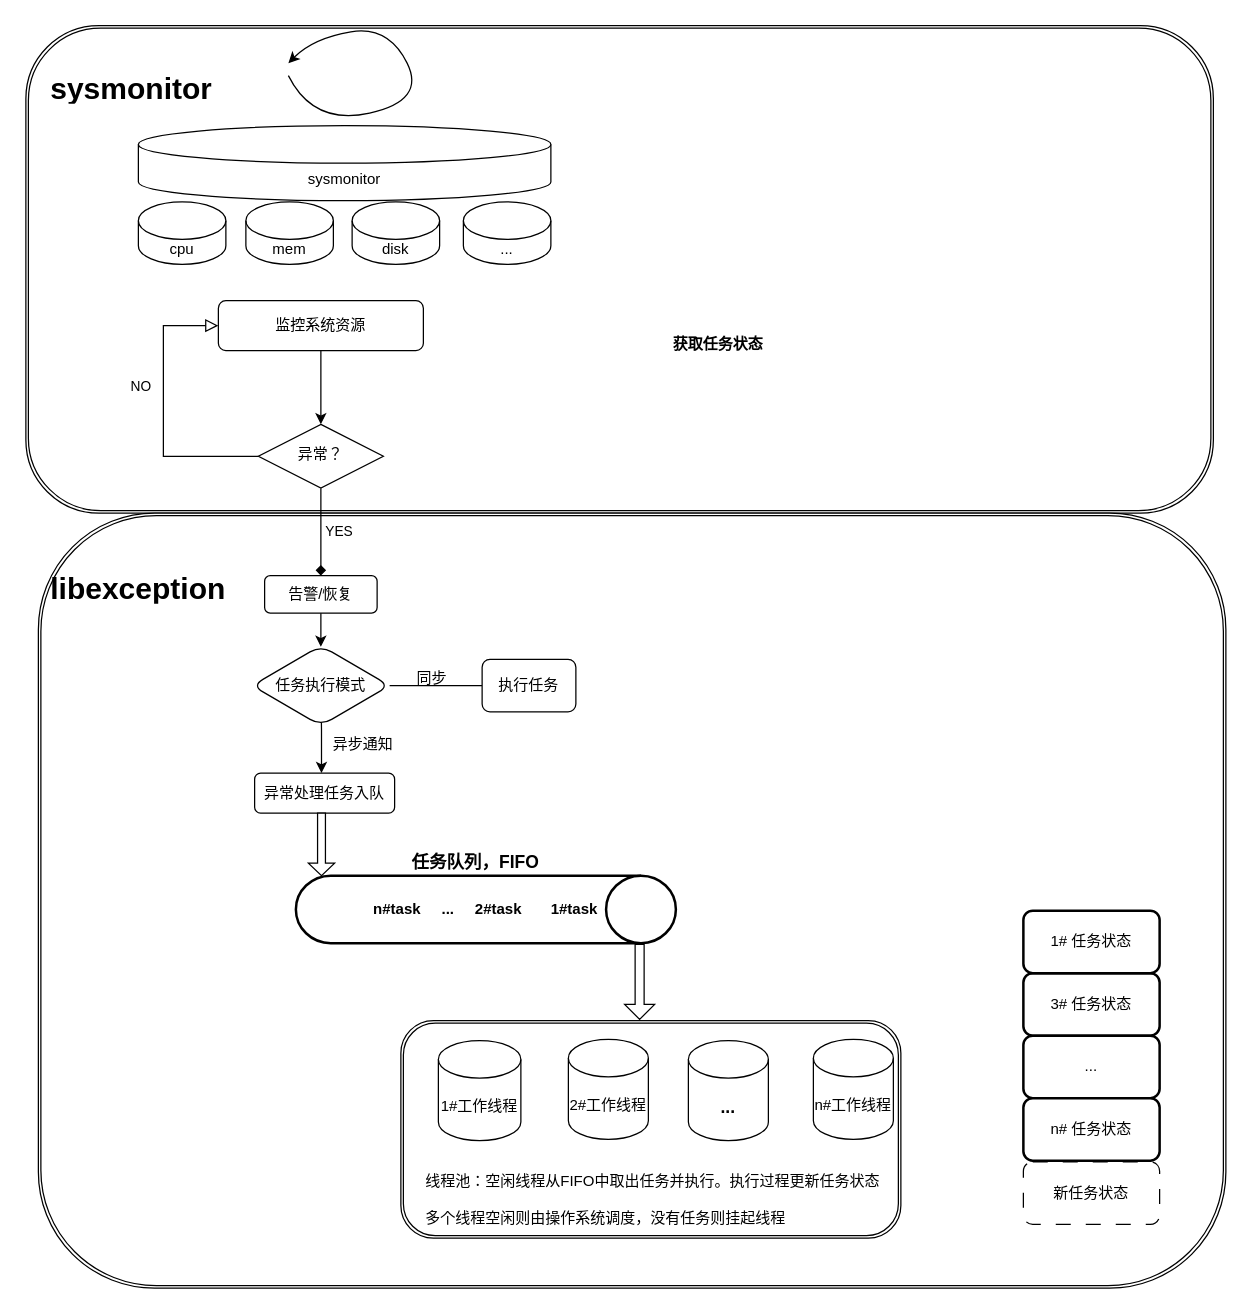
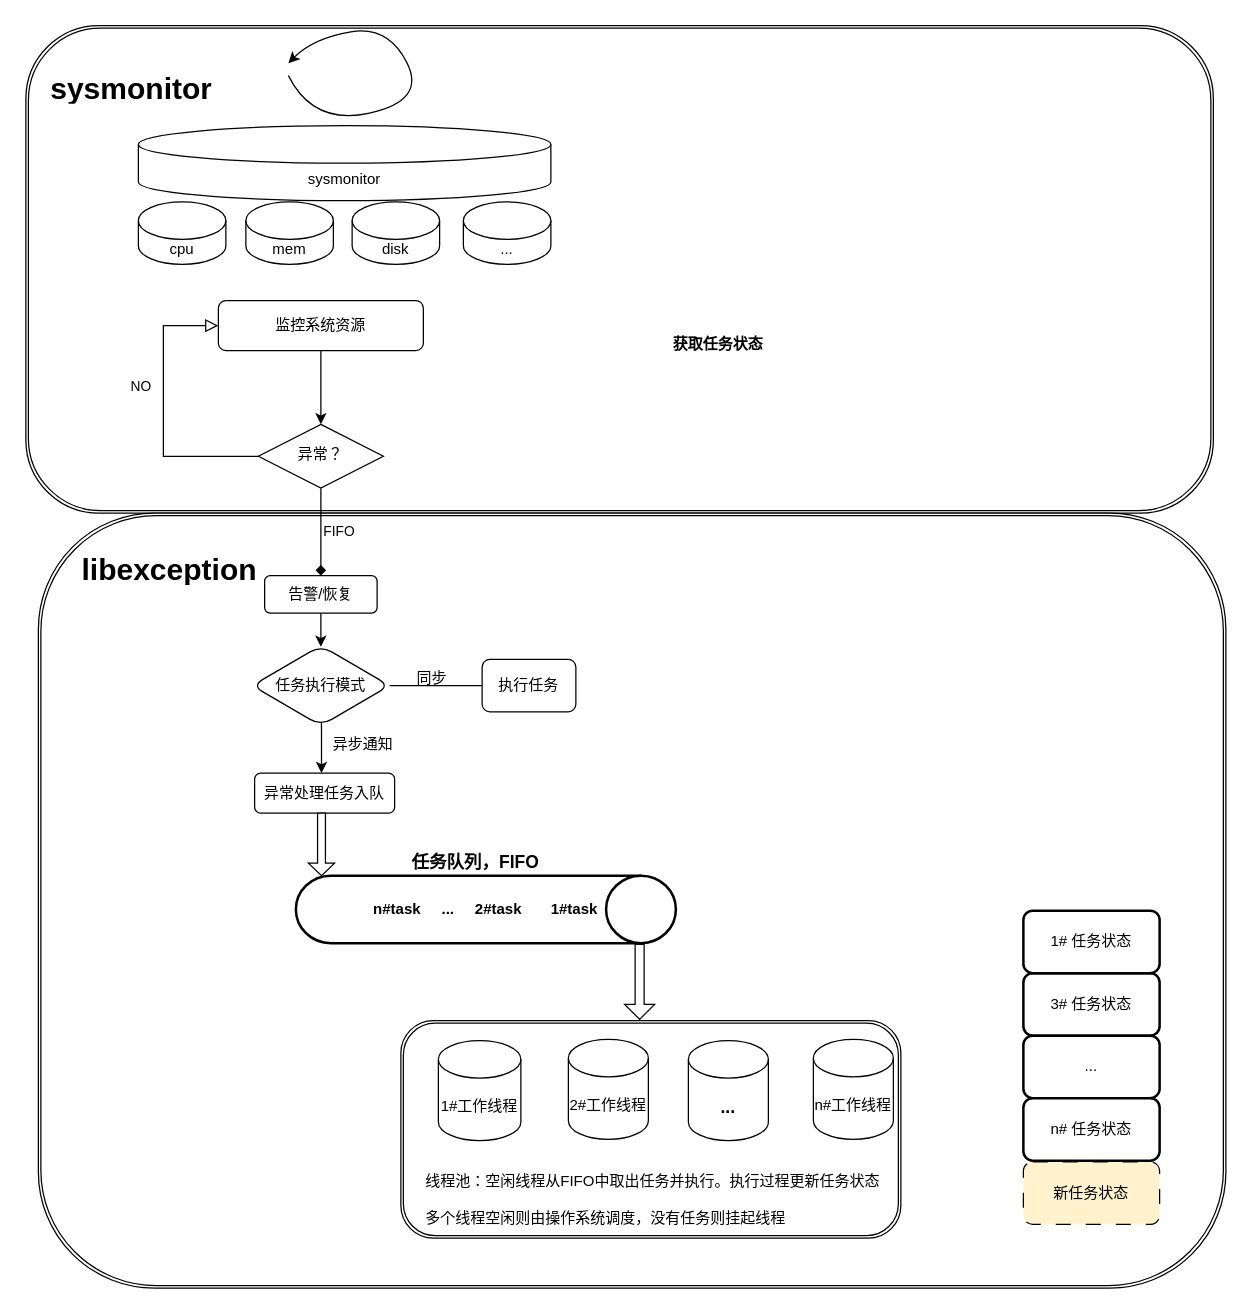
- <mxCell id="40" value="&lt;font style=&quot;font-size: 11px;&quot;&gt;YES&lt;/font&gt;" style="text;html=1;align=center;verticalAlign=middle;whiteSpace=wrap;rounded=0;" vertex="1" parent="1"><mxGeometry x="241" y="410" width="60" height="30" as="geometry" /></mxCell>
+ <mxCell id="40" value="&lt;font style=&quot;font-size: 11px;&quot;&gt;FIFO&lt;/font&gt;" style="text;html=1;align=center;verticalAlign=middle;whiteSpace=wrap;rounded=0;" vertex="1" parent="1"><mxGeometry x="241" y="410" width="60" height="30" as="geometry" /></mxCell>
- <mxCell id="31" value="&lt;h1 style=&quot;margin-top: 0px;&quot;&gt;&lt;font style=&quot;font-size: 24px;&quot;&gt;libexception&lt;/font&gt;&lt;/h1&gt;" style="text;html=1;whiteSpace=wrap;overflow=hidden;rounded=0;" vertex="1" parent="1"><mxGeometry x="38" y="450" width="142" height="30" as="geometry" /></mxCell>
+ <mxCell id="31" value="&lt;h1 style=&quot;margin-top: 0px;&quot;&gt;&lt;font style=&quot;font-size: 24px;&quot;&gt;libexception&lt;/font&gt;&lt;/h1&gt;" style="text;html=1;whiteSpace=wrap;overflow=hidden;rounded=0;" vertex="1" parent="1"><mxGeometry x="63" y="435" width="142" height="30" as="geometry" /></mxCell>
- <mxCell id="46" value="新任务状态" style="rounded=1;whiteSpace=wrap;html=1;dashed=1;dashPattern=12 12;strokeWidth=1;" vertex="1" parent="1"><mxGeometry x="818" y="929" width="109" height="50" as="geometry" /></mxCell>
+ <mxCell id="46" value="新任务状态" style="rounded=1;whiteSpace=wrap;html=1;dashed=1;dashPattern=12 12;strokeWidth=1;fillColor=#fff2cc;" vertex="1" parent="1"><mxGeometry x="818" y="929" width="109" height="50" as="geometry" /></mxCell>
